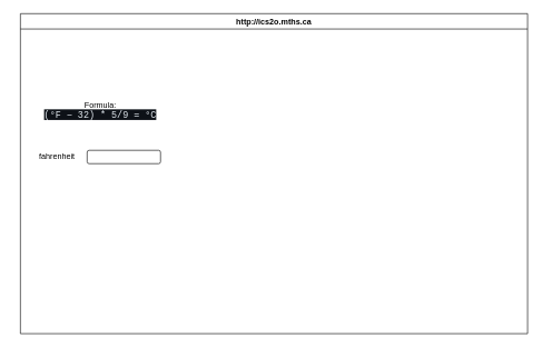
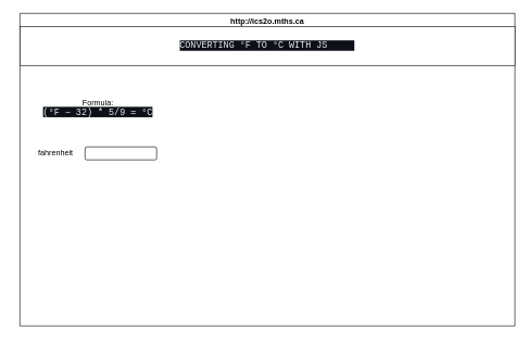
+ <mxCell id="6" value="&lt;span style=&quot;color: rgb(230, 237, 243); font-family: Consolas, &amp;quot;Courier New&amp;quot;, monospace; font-size: 14px; background-color: rgb(13, 17, 23);&quot;&gt;CONVERTING °F TO °C WITH JS&lt;span style=&quot;white-space: pre;&quot;&gt;&#09;&lt;/span&gt;&lt;/span&gt;" style="rounded=0;whiteSpace=wrap;html=1;" vertex="1" parent="2"><mxGeometry y="20" width="760" height="60" as="geometry" /></mxCell>
